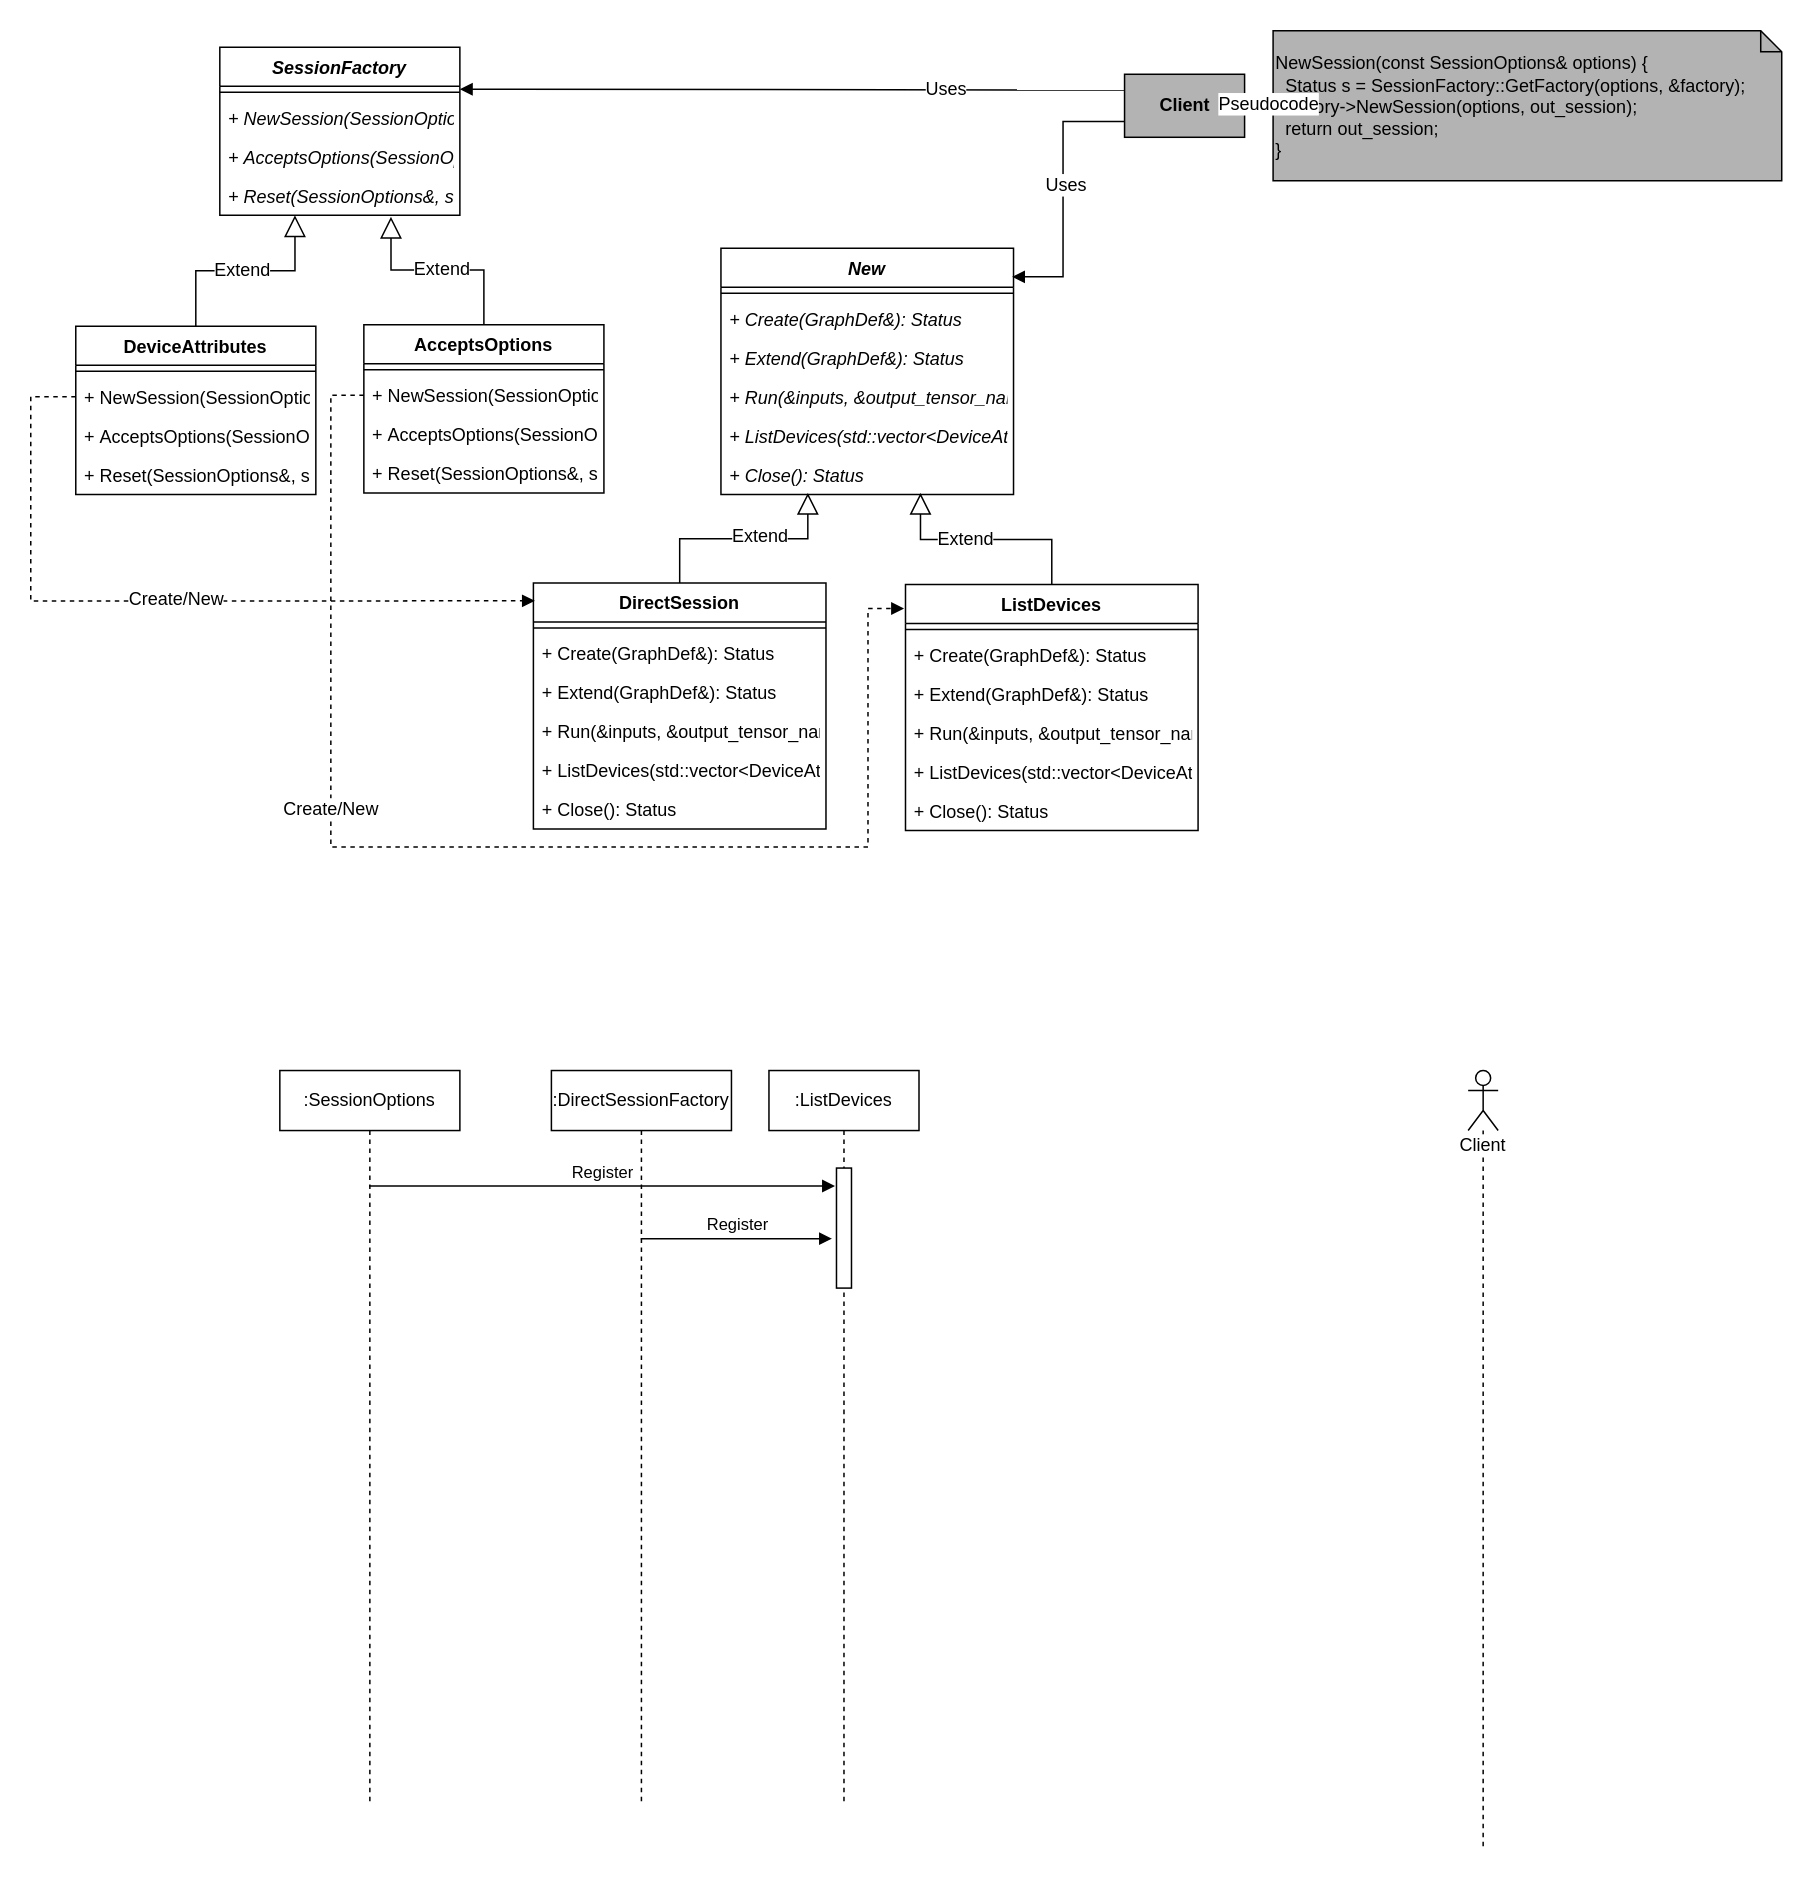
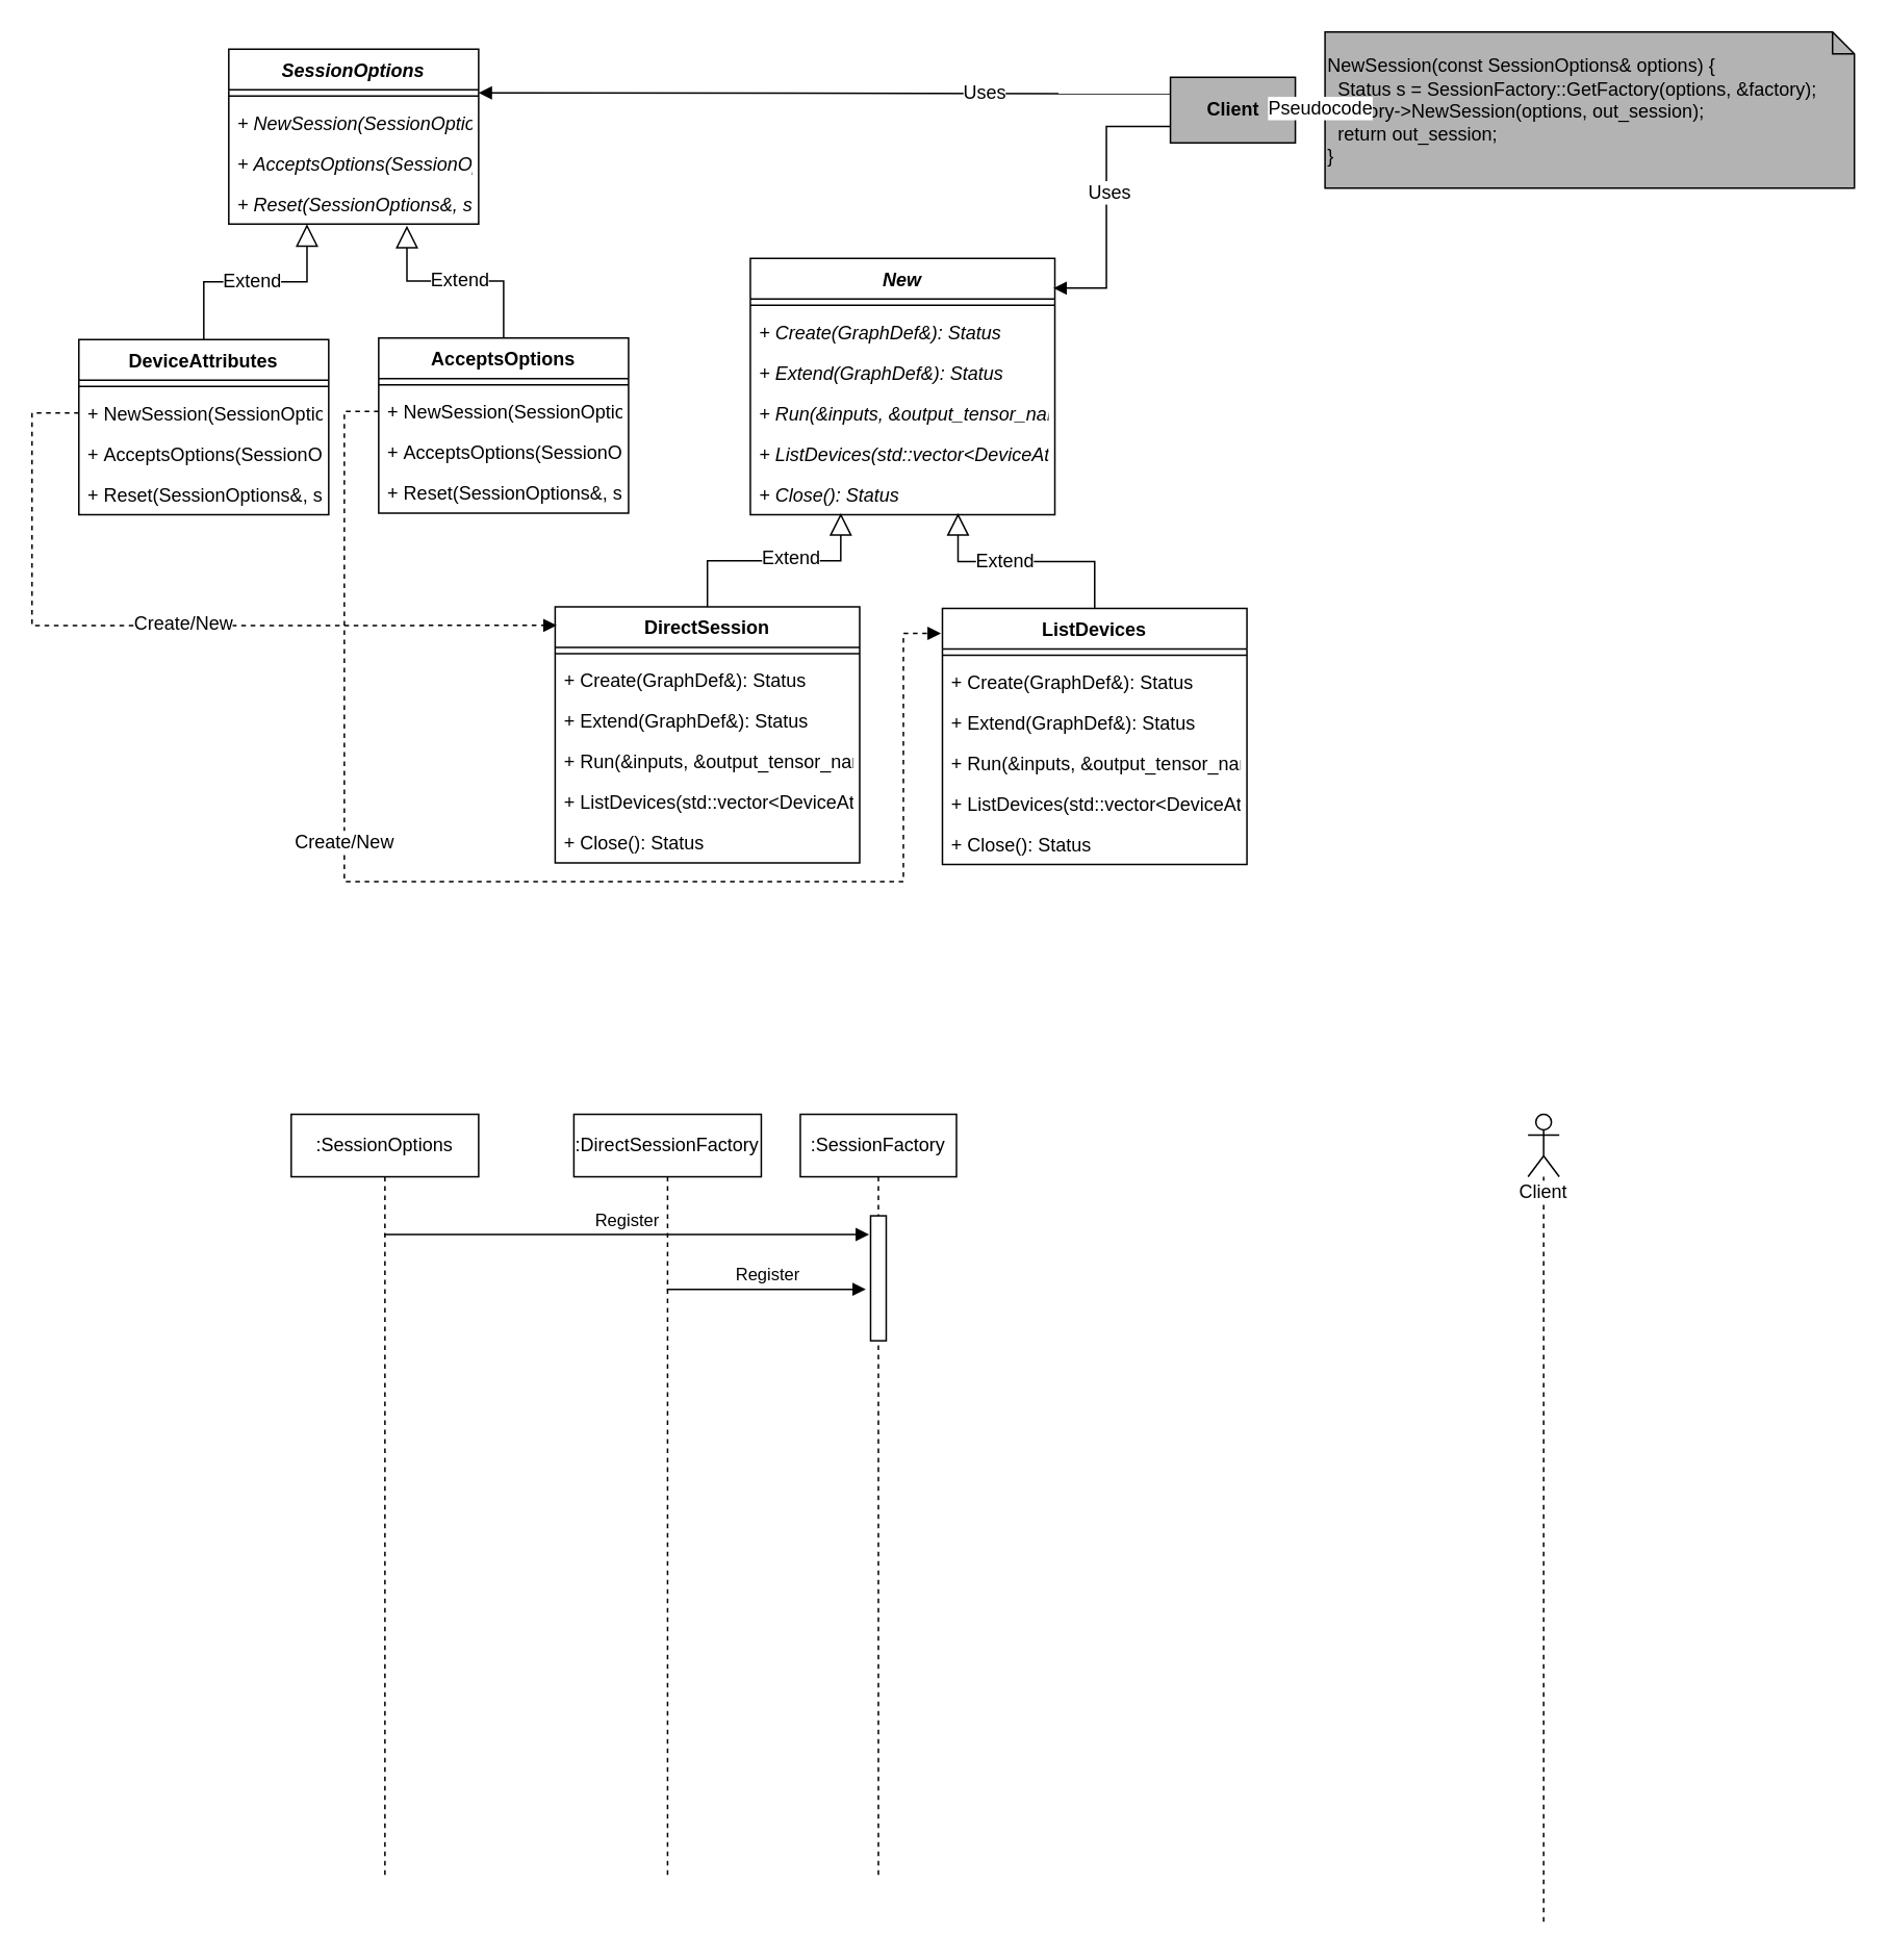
- <mxCell id="7" value="SessionFactory" style="swimlane;fontStyle=3;align=center;verticalAlign=top;childLayout=stackLayout;horizontal=1;startSize=26;horizontalStack=0;resizeParent=1;resizeParentMax=0;resizeLast=0;collapsible=1;marginBottom=0;" parent="1" vertex="1"><mxGeometry x="146" y="31" width="160" height="112" as="geometry" /></mxCell>
+ <mxCell id="7" value="SessionOptions" style="swimlane;fontStyle=3;align=center;verticalAlign=top;childLayout=stackLayout;horizontal=1;startSize=26;horizontalStack=0;resizeParent=1;resizeParentMax=0;resizeLast=0;collapsible=1;marginBottom=0;" parent="1" vertex="1"><mxGeometry x="146" y="31" width="160" height="112" as="geometry" /></mxCell>
- <mxCell id="59" value=":ListDevices" style="shape=umlLifeline;perimeter=lifelinePerimeter;whiteSpace=wrap;html=1;container=1;collapsible=0;recursiveResize=0;outlineConnect=0;" vertex="1" parent="1"><mxGeometry x="512" y="713" width="100" height="490" as="geometry" /></mxCell>
+ <mxCell id="59" value=":SessionFactory" style="shape=umlLifeline;perimeter=lifelinePerimeter;whiteSpace=wrap;html=1;container=1;collapsible=0;recursiveResize=0;outlineConnect=0;" vertex="1" parent="1"><mxGeometry x="512" y="713" width="100" height="490" as="geometry" /></mxCell>
